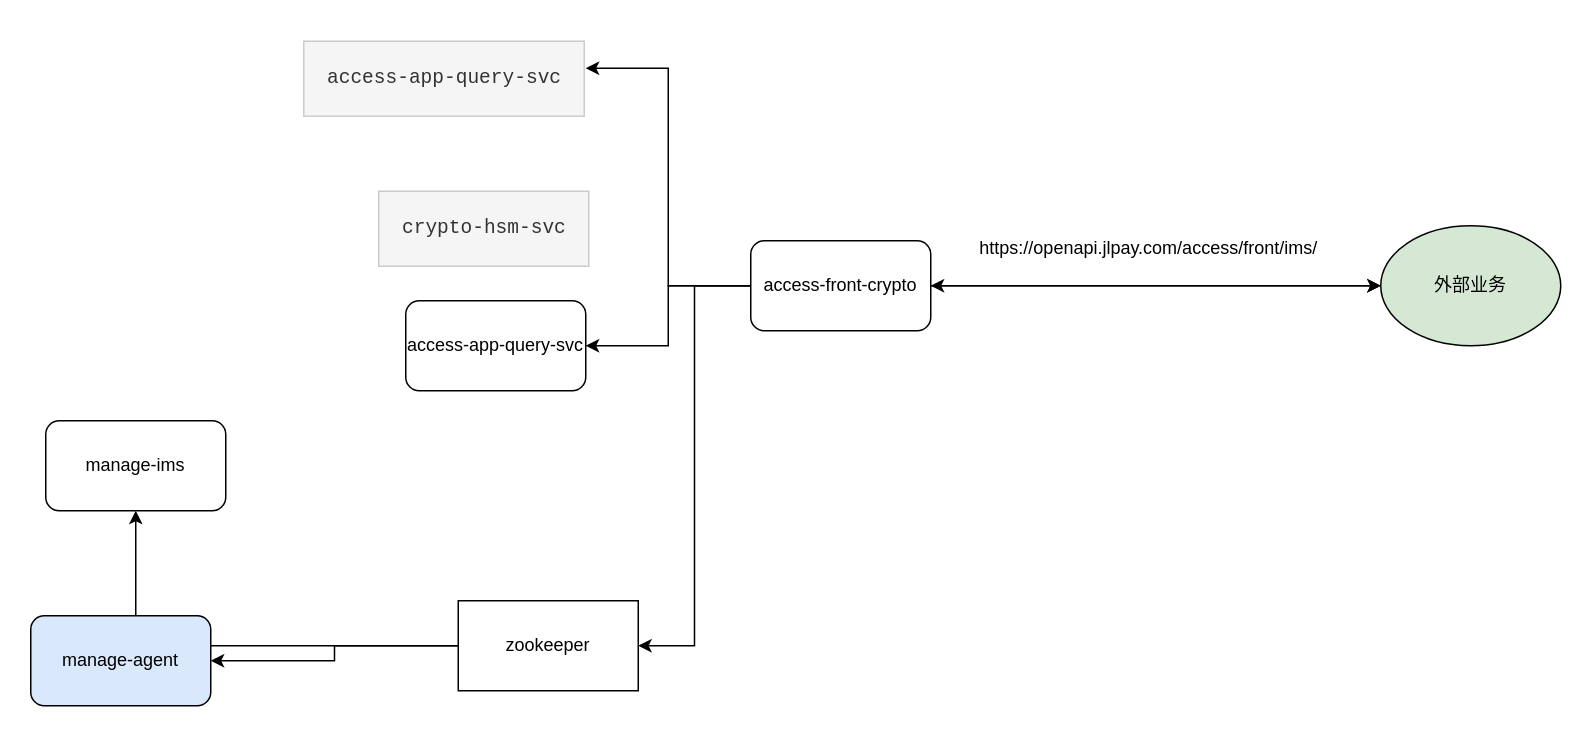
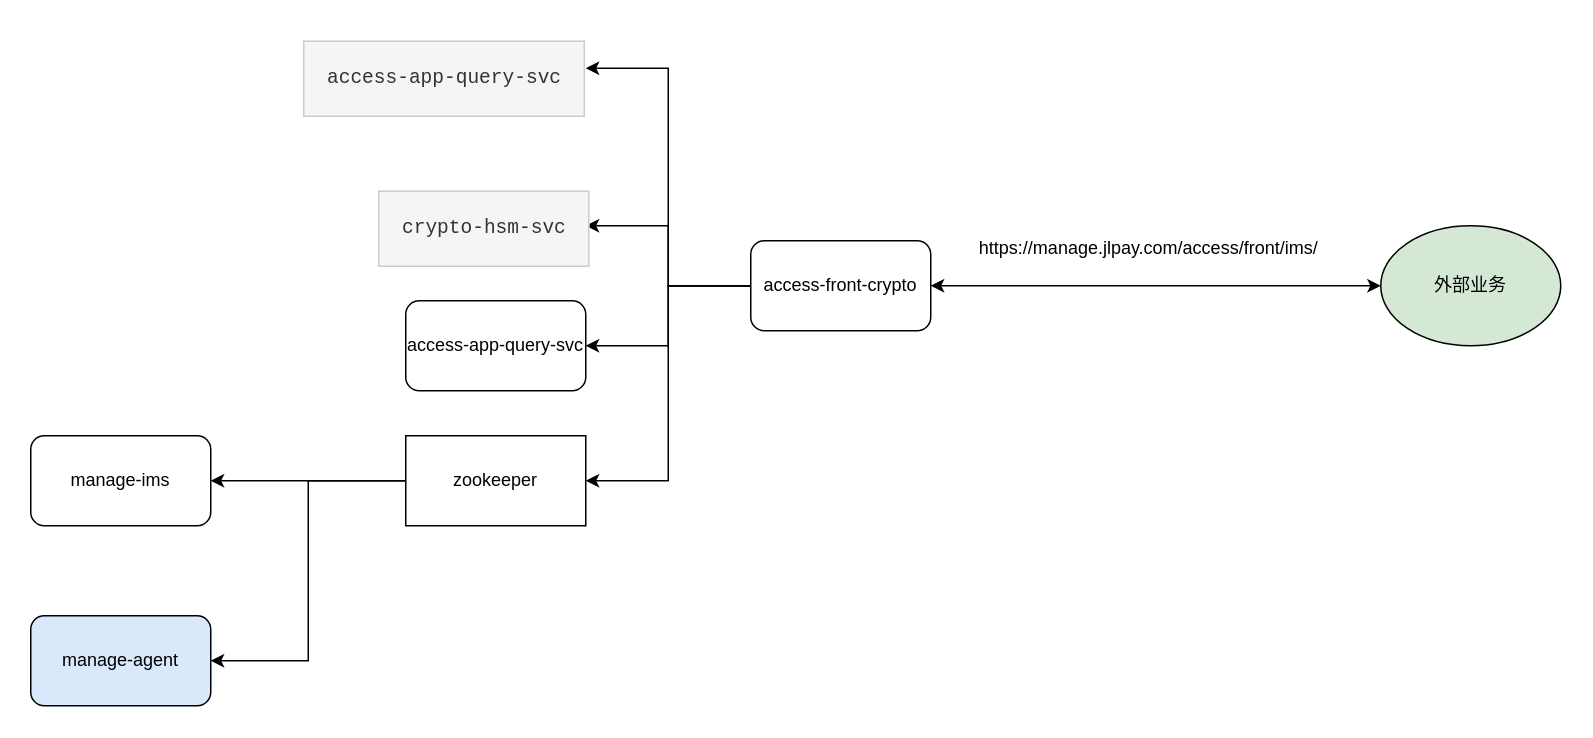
- <mxCell id="9" value="https://openapi.jlpay.com/access/front/ims/" style="text;html=1;align=center;verticalAlign=middle;resizable=0;points=[];autosize=1;strokeColor=none;fillColor=none;" vertex="1" parent="1"><mxGeometry x="640" y="150" width="250" height="30" as="geometry" /></mxCell>
+ <mxCell id="9" value="https://manage.jlpay.com/access/front/ims/" style="text;html=1;align=center;verticalAlign=middle;resizable=0;points=[];autosize=1;strokeColor=none;fillColor=none;" vertex="1" parent="1"><mxGeometry x="640" y="150" width="250" height="30" as="geometry" /></mxCell>
- <mxCell id="4" style="edgeStyle=orthogonalEdgeStyle;rounded=0;orthogonalLoop=1;jettySize=auto;html=1;" edge="1" parent="1" source="6" target="8"><mxGeometry relative="1" as="geometry" /></mxCell>
+ <mxCell id="4" style="edgeStyle=orthogonalEdgeStyle;rounded=0;orthogonalLoop=1;jettySize=auto;html=1;" edge="1" parent="1" source="6" target="14"><mxGeometry relative="1" as="geometry" /></mxCell>
- <mxCell id="16" value="manage-ims" style="rounded=1;whiteSpace=wrap;html=1;" vertex="1" parent="1"><mxGeometry x="30" y="280" width="120" height="60" as="geometry" /></mxCell>
+ <mxCell id="16" value="manage-ims" style="rounded=1;whiteSpace=wrap;html=1;" vertex="1" parent="1"><mxGeometry x="20" y="290" width="120" height="60" as="geometry" /></mxCell>
- <mxCell id="12" value="zookeeper" style="rounded=0;whiteSpace=wrap;html=1;" vertex="1" parent="1"><mxGeometry x="305" y="400" width="120" height="60" as="geometry" /></mxCell>
+ <mxCell id="12" value="zookeeper" style="rounded=0;whiteSpace=wrap;html=1;" vertex="1" parent="1"><mxGeometry x="270" y="290" width="120" height="60" as="geometry" /></mxCell>
